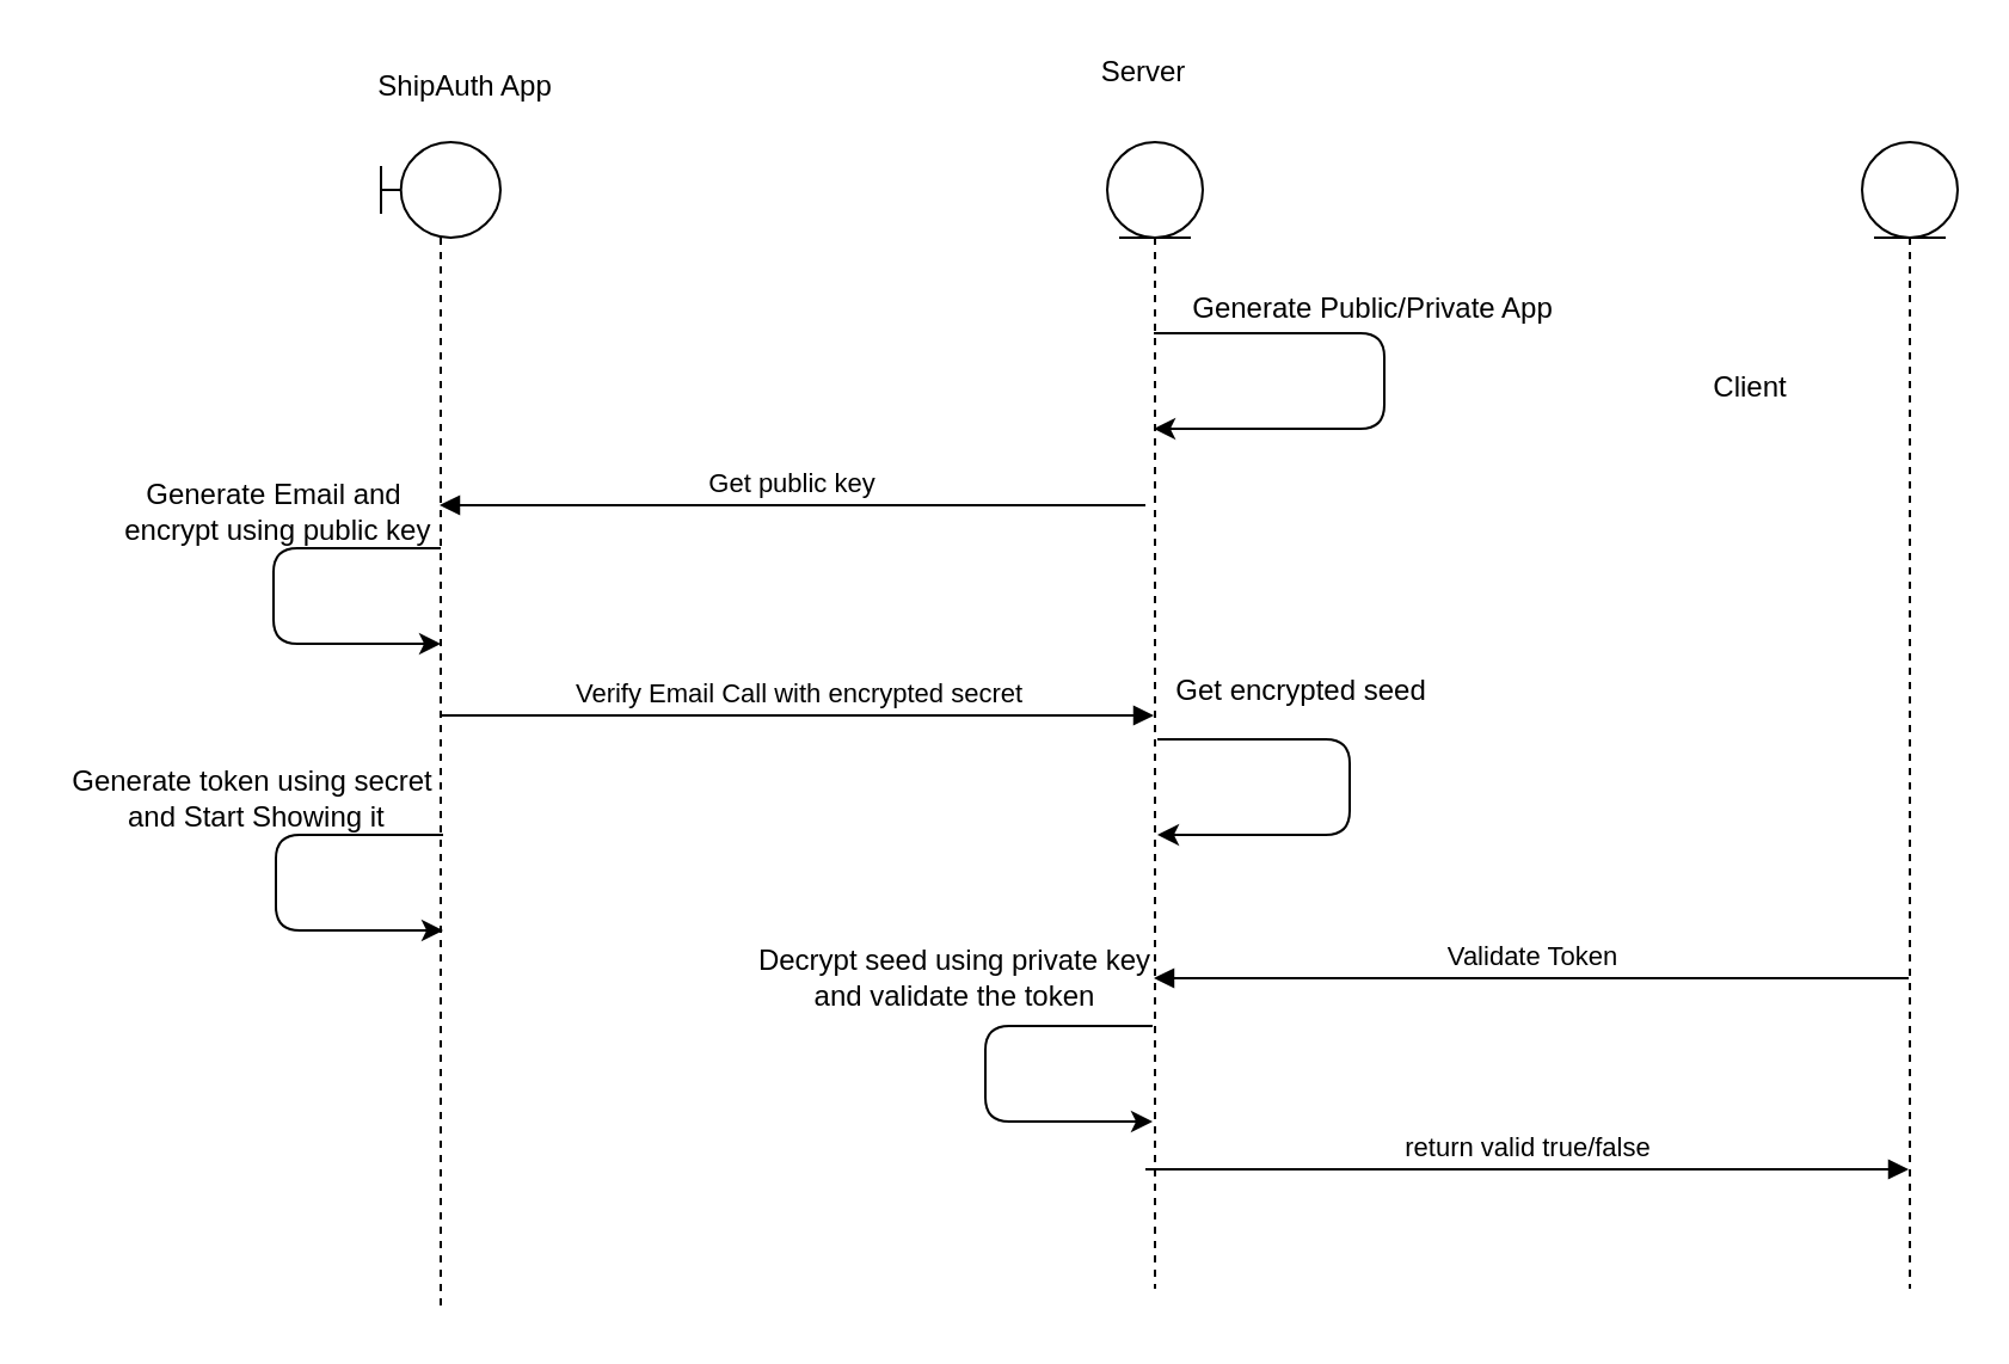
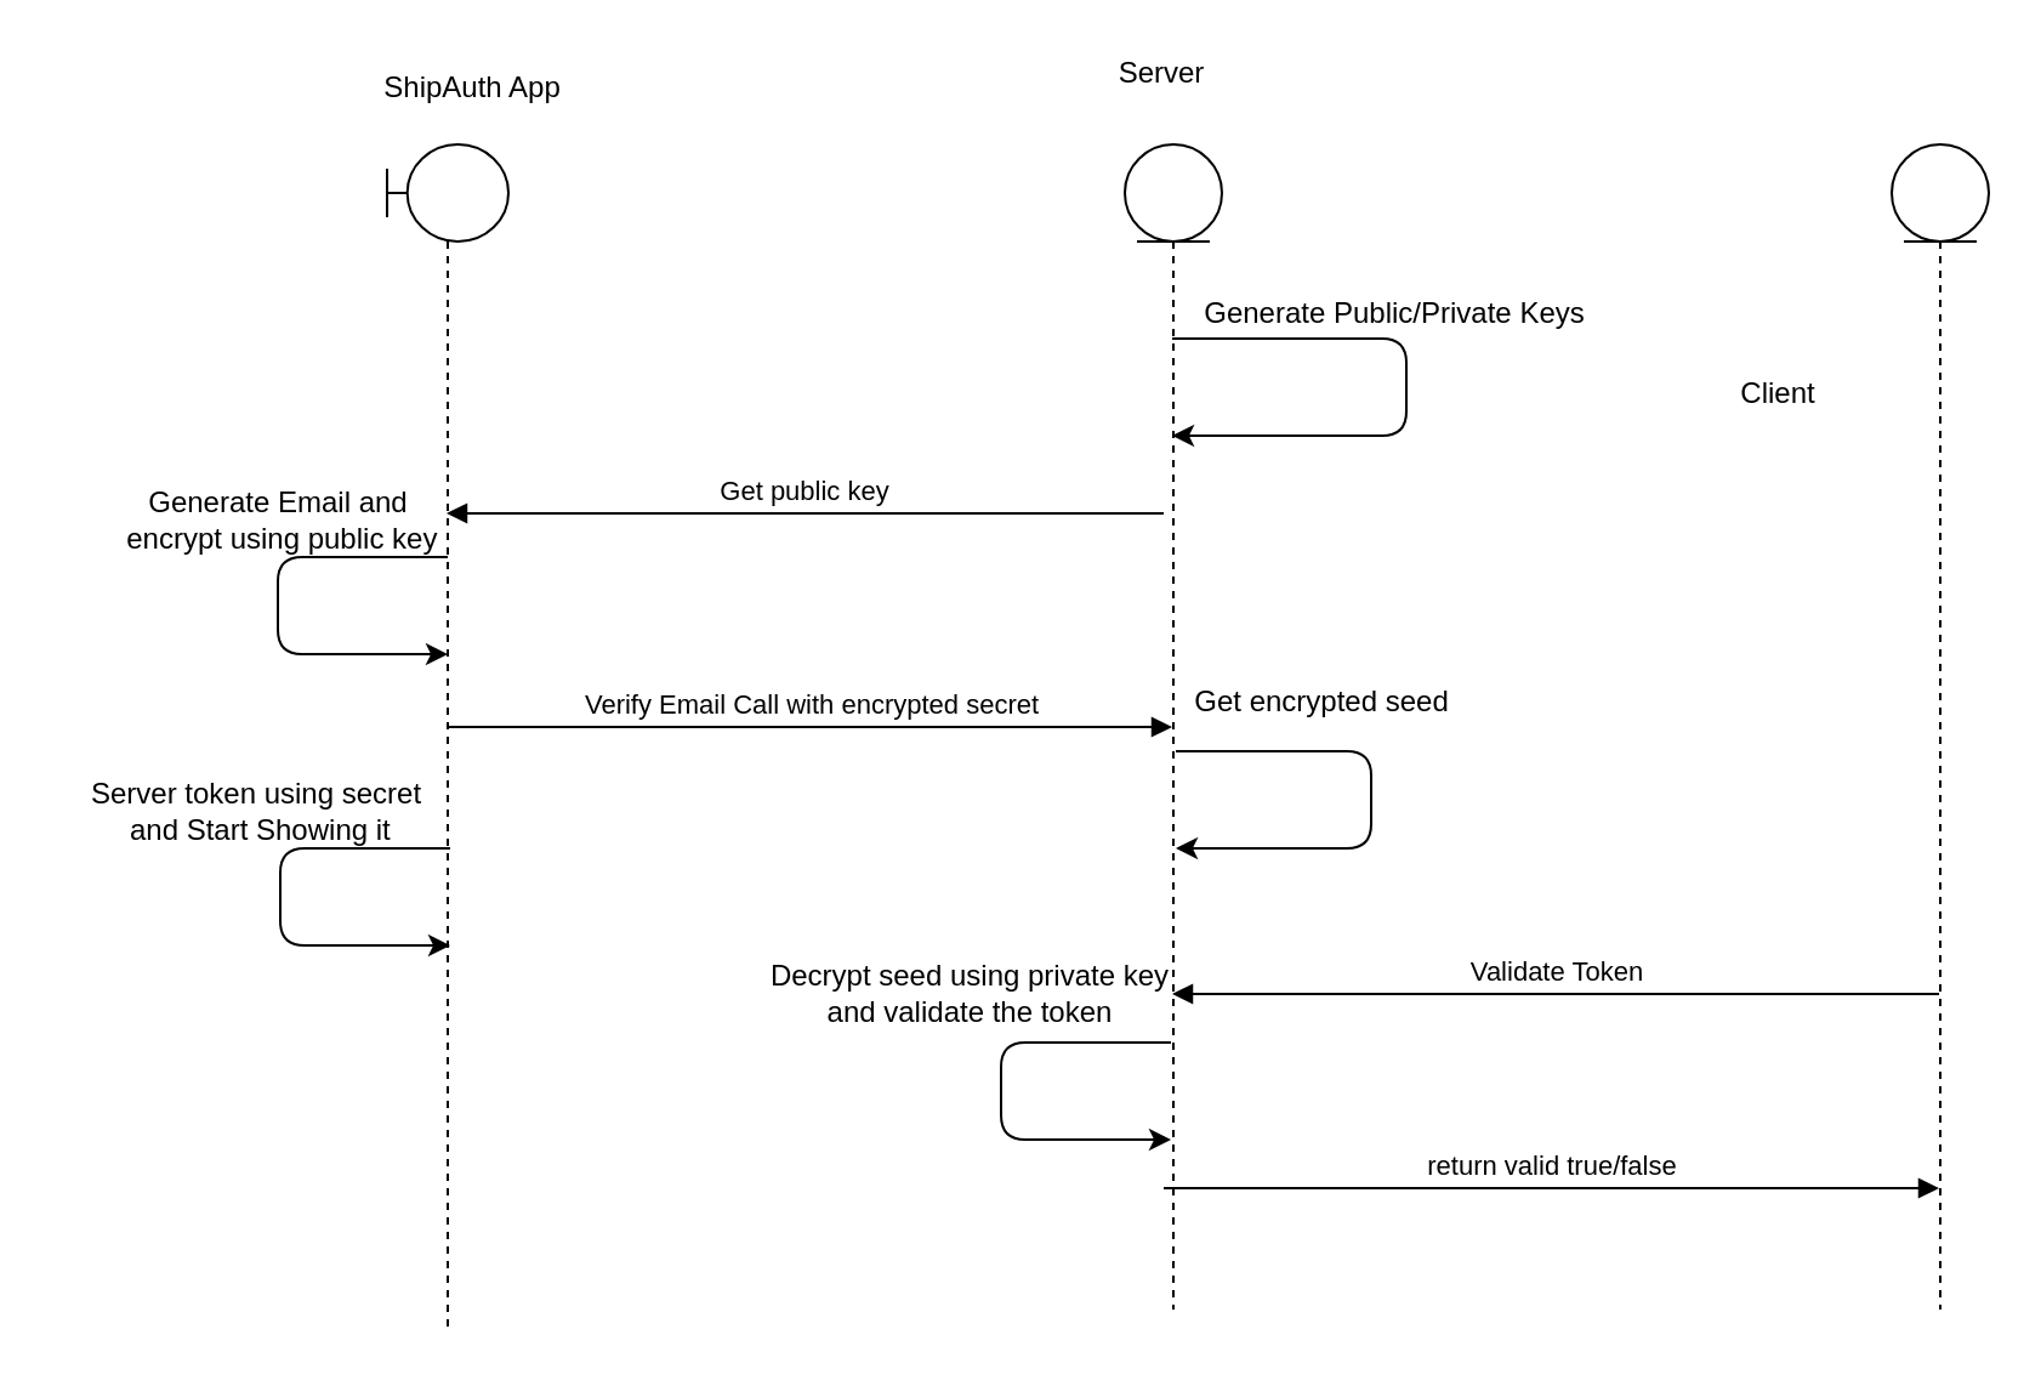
- <mxCell id="5" value="Generate Public/Private App" style="text;html=1;align=center;verticalAlign=middle;resizable=0;points=[];autosize=1;strokeColor=none;" vertex="1" parent="1"><mxGeometry x="489" y="119" width="170" height="20" as="geometry" /></mxCell>
+ <mxCell id="5" value="Generate Public/Private Keys" style="text;html=1;align=center;verticalAlign=middle;resizable=0;points=[];autosize=1;strokeColor=none;" vertex="1" parent="1"><mxGeometry x="489" y="119" width="170" height="20" as="geometry" /></mxCell>
- <mxCell id="13" value="Generate token using secret&lt;br&gt;&amp;nbsp;and Start Showing it" style="text;html=1;align=center;verticalAlign=middle;resizable=0;points=[];autosize=1;strokeColor=none;" vertex="1" parent="1"><mxGeometry x="20" y="319" width="170" height="30" as="geometry" /></mxCell>
+ <mxCell id="13" value="Server token using secret&lt;br&gt;&amp;nbsp;and Start Showing it" style="text;html=1;align=center;verticalAlign=middle;resizable=0;points=[];autosize=1;strokeColor=none;" vertex="1" parent="1"><mxGeometry x="20" y="319" width="170" height="30" as="geometry" /></mxCell>
